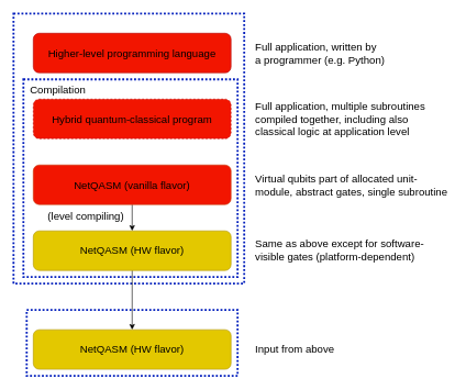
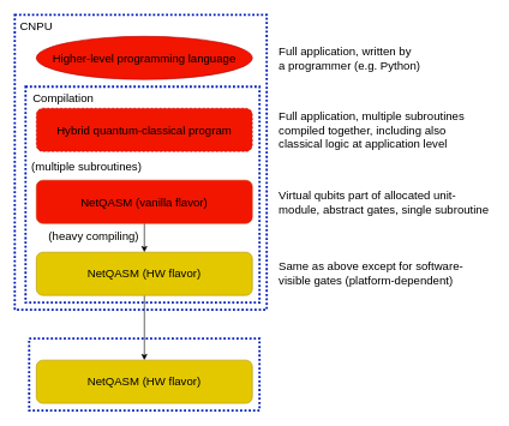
+ <mxCell id="11" value="CNPU" style="text;html=1;strokeColor=none;fillColor=none;align=center;verticalAlign=middle;whiteSpace=wrap;rounded=0;dashed=1;dashPattern=1 1;strokeWidth=3;fontSize=16;fontColor=#000000;" parent="1" vertex="1"><mxGeometry x="20" y="20" width="60" height="30" as="geometry" /></mxCell>
- <mxCell id="4" value="Higher-level programming language" style="rounded=1;whiteSpace=wrap;html=1;fontSize=16;fillColor=#F21500;fontColor=#000000;strokeColor=#B20000;" parent="1" vertex="1"><mxGeometry x="50" y="50" width="300" height="60" as="geometry" /></mxCell>
+ <mxCell id="4" value="Higher-level programming language" style="ellipse;whiteSpace=wrap;html=1;fontSize=16;fillColor=#F21500;fontColor=#000000;strokeColor=#B20000;" parent="1" vertex="1"><mxGeometry x="50" y="50" width="300" height="60" as="geometry" /></mxCell>
+ <mxCell id="13" value="(multiple subroutines)" style="text;html=1;strokeColor=none;fillColor=none;align=center;verticalAlign=middle;whiteSpace=wrap;rounded=0;dashed=1;dashPattern=1 1;strokeWidth=3;fontSize=16;fontColor=#000000;" parent="1" vertex="1"><mxGeometry x="40" y="215" width="160" height="30" as="geometry" /></mxCell>
- <mxCell id="14" value="(level compiling)" style="text;html=1;strokeColor=none;fillColor=none;align=center;verticalAlign=middle;whiteSpace=wrap;rounded=0;dashed=1;dashPattern=1 1;strokeWidth=3;fontSize=16;fontColor=#000000;" parent="1" vertex="1"><mxGeometry x="65" y="313" width="130" height="30" as="geometry" /></mxCell>
+ <mxCell id="14" value="(heavy compiling)" style="text;html=1;strokeColor=none;fillColor=none;align=center;verticalAlign=middle;whiteSpace=wrap;rounded=0;dashed=1;dashPattern=1 1;strokeWidth=3;fontSize=16;fontColor=#000000;" parent="1" vertex="1"><mxGeometry x="65" y="313" width="130" height="30" as="geometry" /></mxCell>
- <mxCell id="20" value="Input from above" style="text;html=1;strokeColor=none;fillColor=none;align=left;verticalAlign=middle;whiteSpace=wrap;rounded=0;dashed=1;dashPattern=1 1;strokeWidth=3;fontSize=16;fontColor=#000000;" parent="1" vertex="1"><mxGeometry x="385" y="490" width="300" height="80" as="geometry" /></mxCell>
